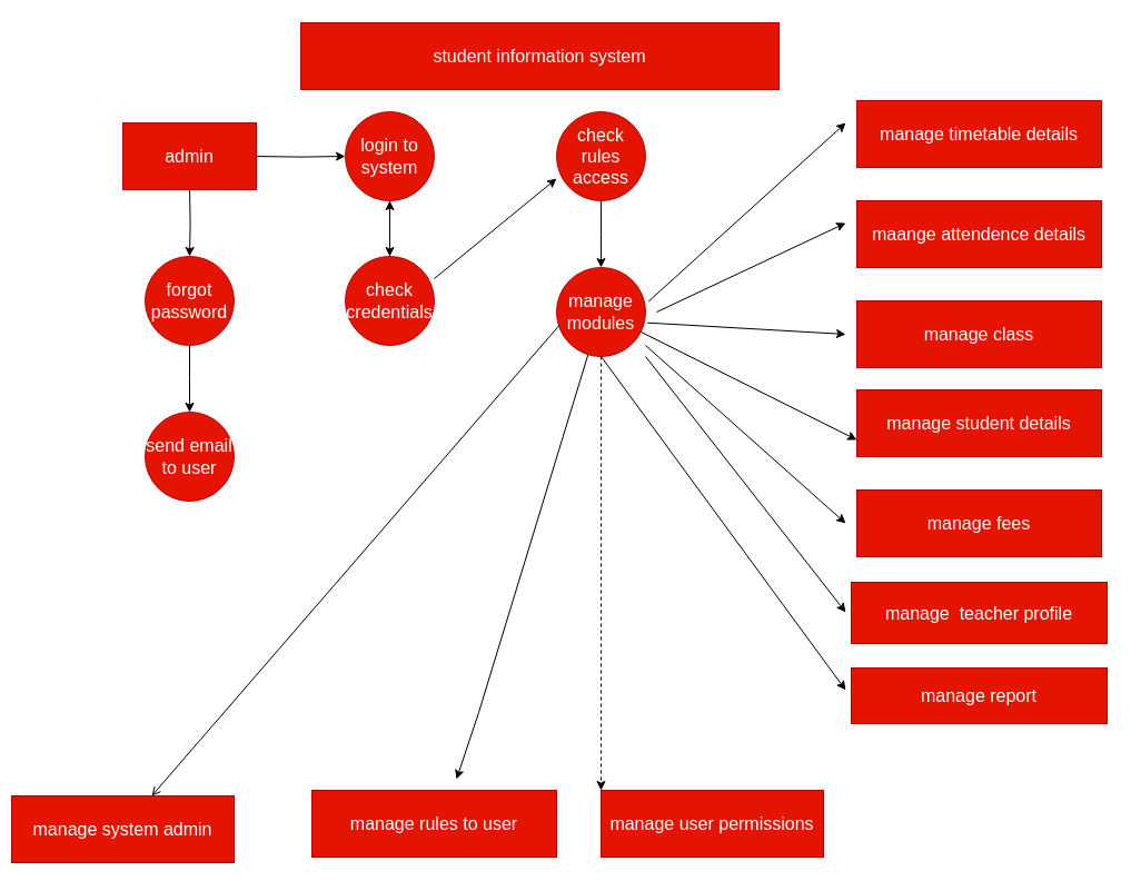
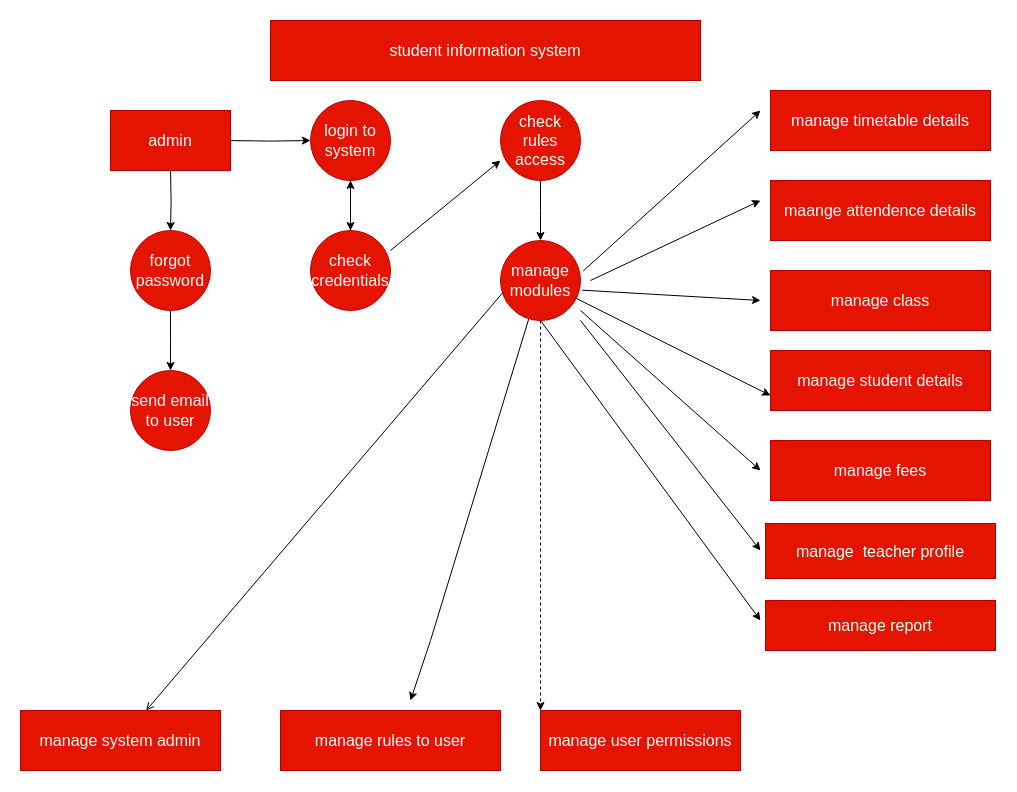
- <mxCell id="10" value="&lt;font size=&quot;3&quot;&gt;manage system admin&lt;/font&gt;" style="rounded=0;whiteSpace=wrap;html=1;fillColor=#e51400;fontColor=#ffffff;strokeColor=#B20000;" vertex="1" parent="1"><mxGeometry x="10" y="715" width="200" height="60" as="geometry" /></mxCell>
+ <mxCell id="10" value="&lt;font size=&quot;3&quot;&gt;manage system admin&lt;/font&gt;" style="rounded=0;whiteSpace=wrap;html=1;fillColor=#e51400;fontColor=#ffffff;strokeColor=#B20000;" vertex="1" parent="1"><mxGeometry x="20" y="710" width="200" height="60" as="geometry" /></mxCell>
